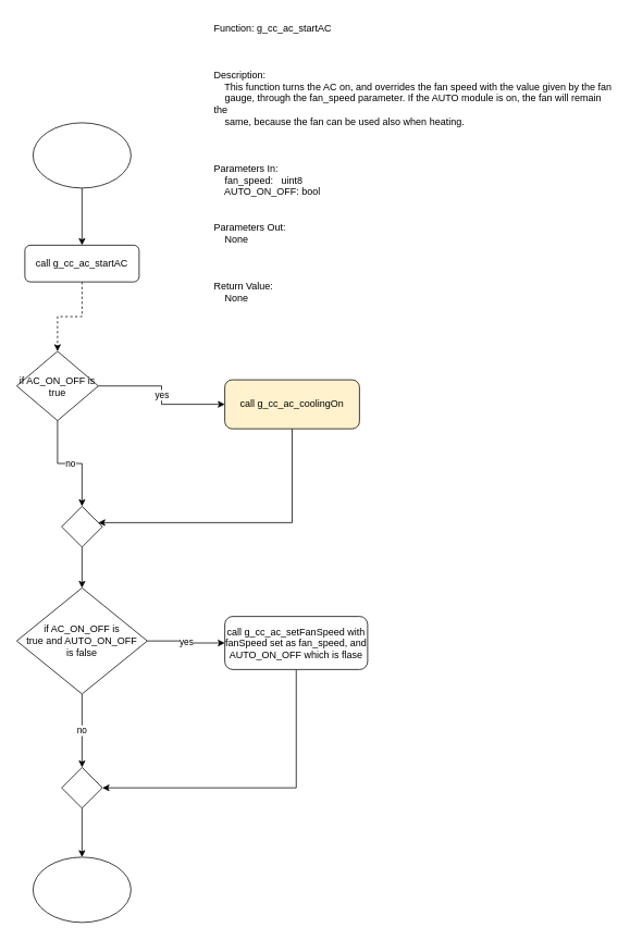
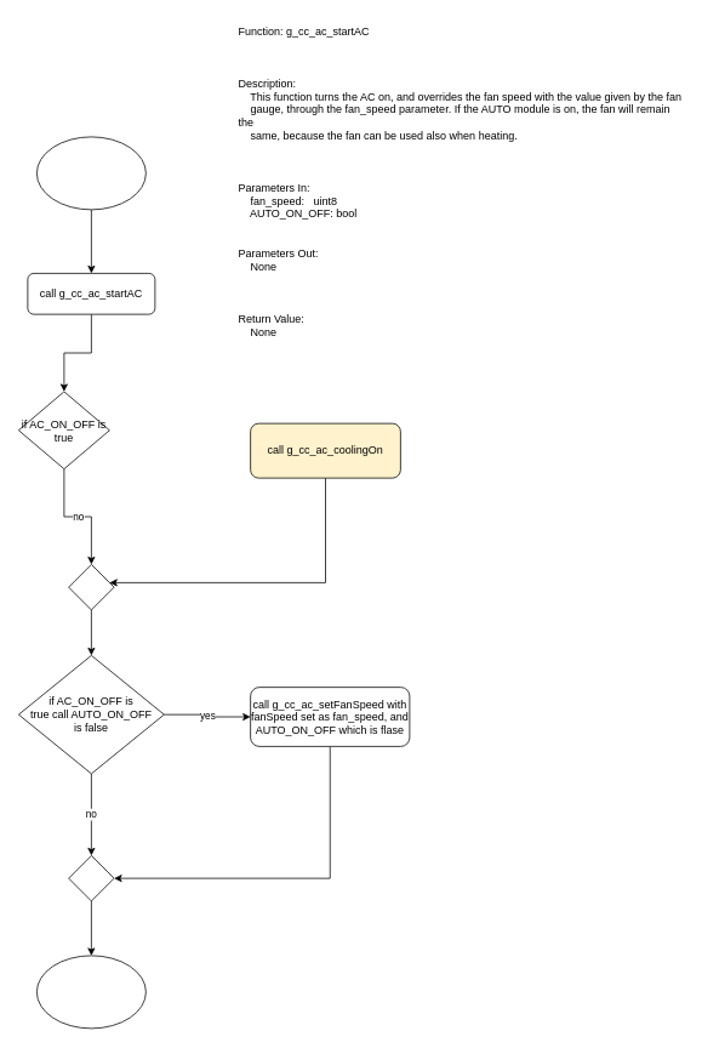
- <mxCell id="5" style="edgeStyle=orthogonalEdgeStyle;rounded=0;orthogonalLoop=1;jettySize=auto;html=1;entryX=0.5;entryY=0;entryDx=0;entryDy=0;dashed=1;" edge="1" parent="1" source="6" target="9"><mxGeometry relative="1" as="geometry"><mxPoint x="100" y="430" as="targetPoint" /></mxGeometry></mxCell>
+ <mxCell id="5" style="edgeStyle=orthogonalEdgeStyle;rounded=0;orthogonalLoop=1;jettySize=auto;html=1;entryX=0.5;entryY=0;entryDx=0;entryDy=0;" edge="1" parent="1" source="6" target="9"><mxGeometry relative="1" as="geometry"><mxPoint x="100" y="430" as="targetPoint" /></mxGeometry></mxCell>
- <mxCell id="7" value="yes" style="edgeStyle=orthogonalEdgeStyle;rounded=0;orthogonalLoop=1;jettySize=auto;html=1;" edge="1" parent="1" source="9" target="11"><mxGeometry relative="1" as="geometry"><mxPoint x="270" y="495" as="targetPoint" /></mxGeometry></mxCell>
- <mxCell id="16" value="if AC_ON_OFF is&lt;br&gt;true and AUTO_ON_OFF&lt;br&gt;is false" style="rhombus;whiteSpace=wrap;html=1;" vertex="1" parent="1"><mxGeometry x="20" y="720" width="160" height="130" as="geometry" /></mxCell>
+ <mxCell id="16" value="if AC_ON_OFF is&lt;br&gt;true call AUTO_ON_OFF&lt;br&gt;is false" style="rhombus;whiteSpace=wrap;html=1;" vertex="1" parent="1"><mxGeometry x="20" y="720" width="160" height="130" as="geometry" /></mxCell>
